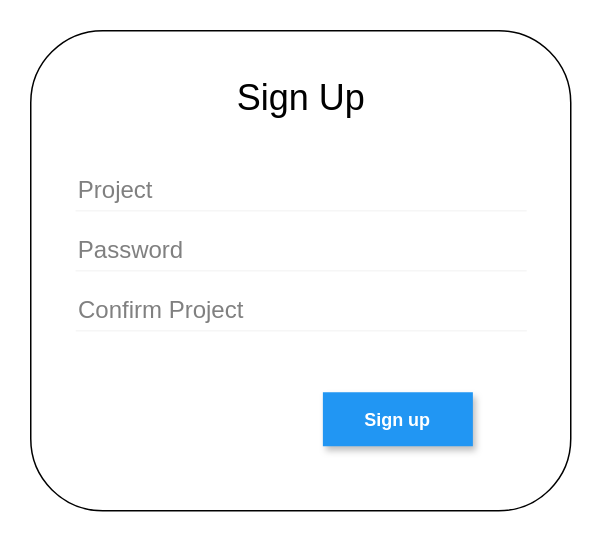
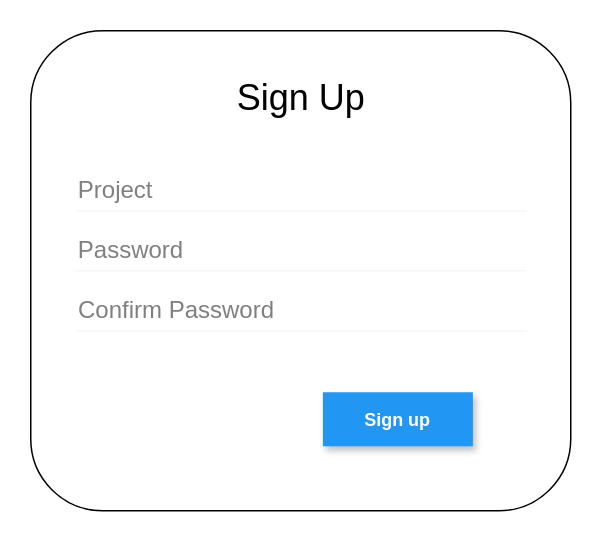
- <mxCell id="12" value="Confirm Project" style="text;fontColor=#808080;fontSize=16;verticalAlign=middle;strokeColor=none;fillColor=none;" vertex="1" parent="11"><mxGeometry width="300.75" height="30" as="geometry" /></mxCell>
+ <mxCell id="12" value="Confirm Password" style="text;fontColor=#808080;fontSize=16;verticalAlign=middle;strokeColor=none;fillColor=none;" vertex="1" parent="11"><mxGeometry width="300.75" height="30" as="geometry" /></mxCell>
